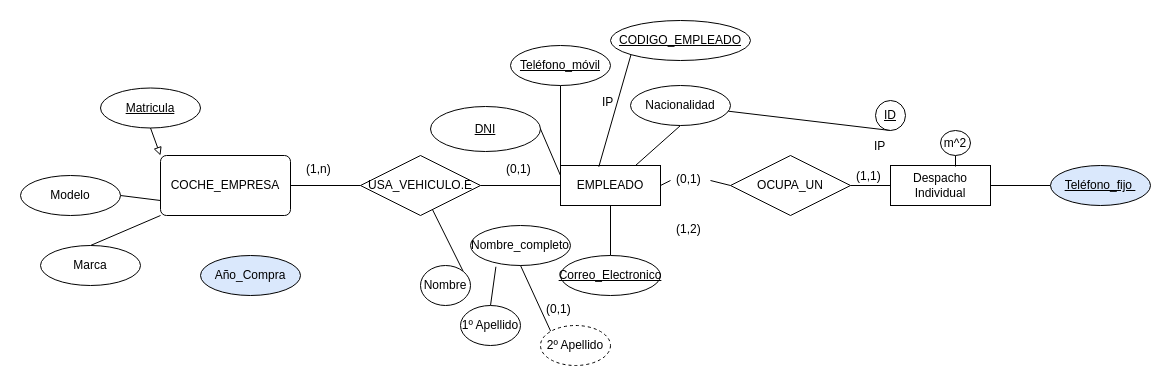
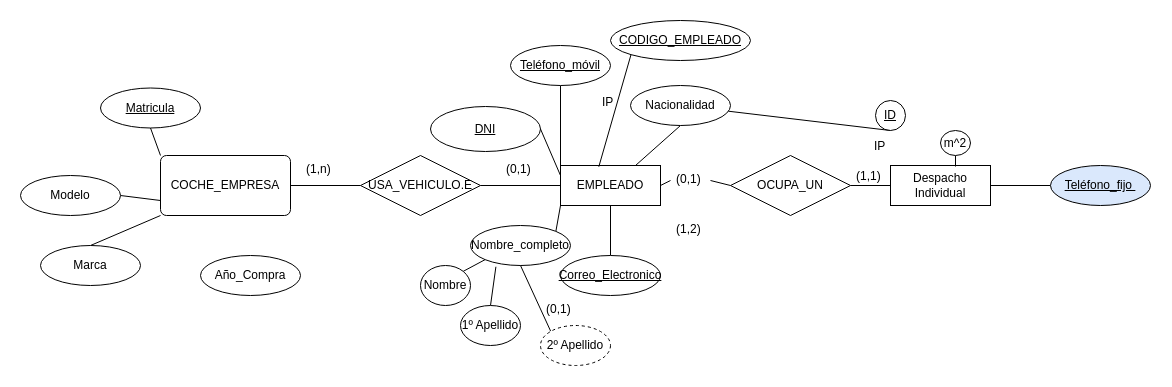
- <mxCell id="40" style="edgeStyle=none;rounded=0;orthogonalLoop=1;jettySize=auto;html=1;exitX=0.5;exitY=1;exitDx=0;exitDy=0;entryX=0;entryY=0;entryDx=0;entryDy=0;endArrow=block;endFill=0;" parent="1" source="41" target="35" edge="1"><mxGeometry relative="1" as="geometry" /></mxCell>
+ <mxCell id="40" style="edgeStyle=none;rounded=0;orthogonalLoop=1;jettySize=auto;html=1;exitX=0.5;exitY=1;exitDx=0;exitDy=0;entryX=0;entryY=0;entryDx=0;entryDy=0;endArrow=none;endFill=0;" parent="1" source="41" target="35" edge="1"><mxGeometry relative="1" as="geometry" /></mxCell>
+ <mxCell id="6" style="rounded=0;orthogonalLoop=1;jettySize=auto;html=1;exitX=1;exitY=0;exitDx=0;exitDy=0;entryX=0;entryY=1;entryDx=0;entryDy=0;endArrow=none;endFill=0;" parent="1" source="7" target="3" edge="1"><mxGeometry relative="1" as="geometry" /></mxCell>
- <mxCell id="28" style="edgeStyle=none;rounded=0;orthogonalLoop=1;jettySize=auto;html=1;exitX=0;exitY=1;exitDx=0;exitDy=0;endArrow=none;endFill=0;" parent="1" source="29" target="27" edge="1"><mxGeometry relative="1" as="geometry" /></mxCell>
+ <mxCell id="28" style="edgeStyle=none;rounded=0;orthogonalLoop=1;jettySize=auto;html=1;exitX=0;exitY=1;exitDx=0;exitDy=0;entryX=0;entryY=1;entryDx=0;entryDy=0;endArrow=none;endFill=0;" parent="1" source="29" target="7" edge="1"><mxGeometry relative="1" as="geometry" /></mxCell>
- <mxCell id="46" value="Año_Compra" style="ellipse;whiteSpace=wrap;html=1;align=center;fillColor=#dae8fc;" parent="1" vertex="1"><mxGeometry x="200" y="255" width="100" height="40" as="geometry" /></mxCell>
+ <mxCell id="46" value="Año_Compra" style="ellipse;whiteSpace=wrap;html=1;align=center;" parent="1" vertex="1"><mxGeometry x="200" y="255" width="100" height="40" as="geometry" /></mxCell>
